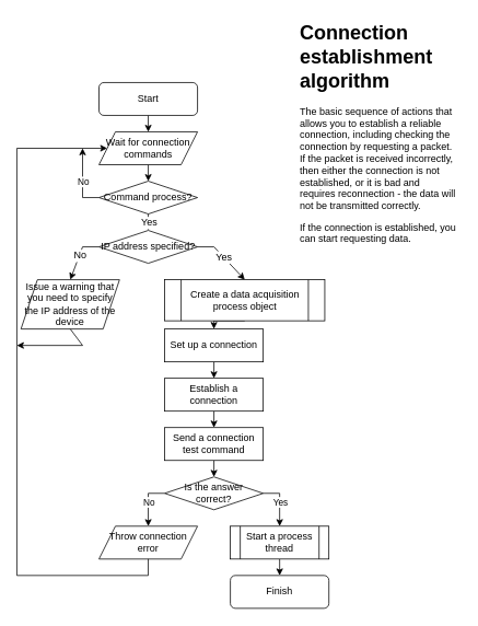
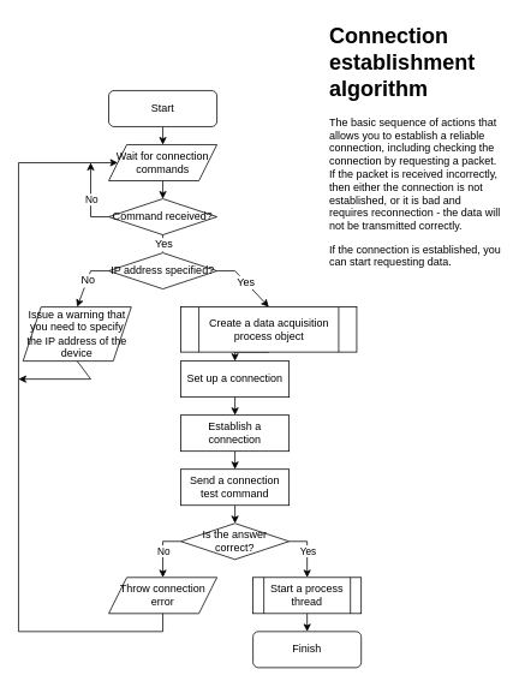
- <mxCell id="16" value="Command process?" style="rhombus;whiteSpace=wrap;html=1;" parent="1" vertex="1"><mxGeometry x="120" y="220" width="120" height="40" as="geometry" /></mxCell>
+ <mxCell id="16" value="Command received?" style="rhombus;whiteSpace=wrap;html=1;" parent="1" vertex="1"><mxGeometry x="120" y="220" width="120" height="40" as="geometry" /></mxCell>
